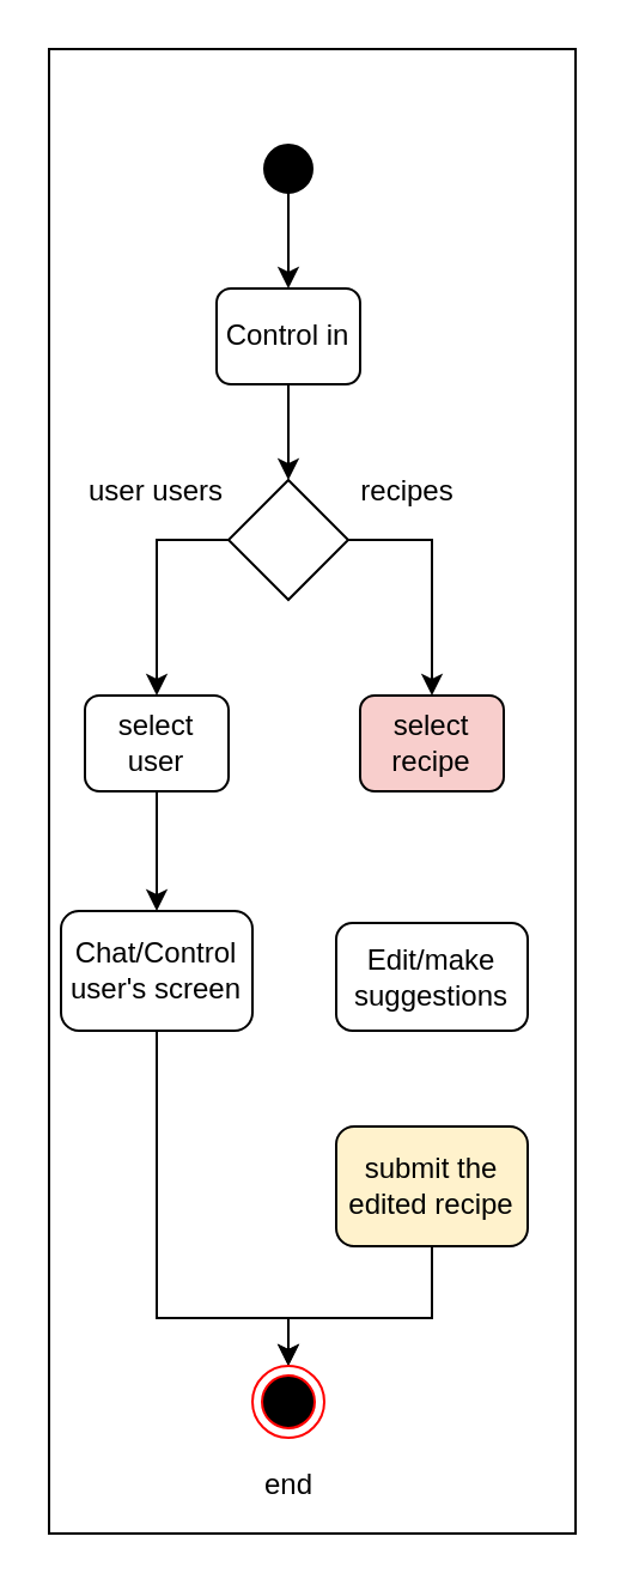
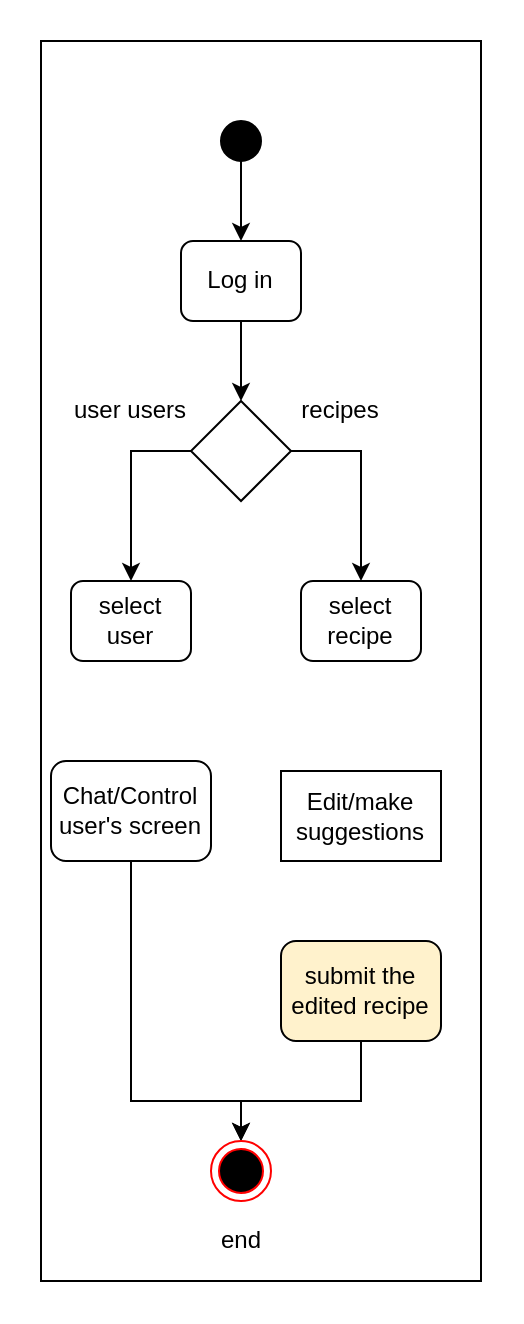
- <mxCell id="5" value="Control in" style="rounded=1;whiteSpace=wrap;html=1;fillColor=#FFFFFF;" vertex="1" parent="1"><mxGeometry x="90" y="120" width="60" height="40" as="geometry" /></mxCell>
+ <mxCell id="5" value="Log in" style="rounded=1;whiteSpace=wrap;html=1;fillColor=#FFFFFF;" vertex="1" parent="1"><mxGeometry x="90" y="120" width="60" height="40" as="geometry" /></mxCell>
- <mxCell id="15" value="select recipe" style="rounded=1;whiteSpace=wrap;html=1;fillColor=#f8cecc;" vertex="1" parent="1"><mxGeometry x="150" y="290" width="60" height="40" as="geometry" /></mxCell>
+ <mxCell id="15" value="select recipe" style="rounded=1;whiteSpace=wrap;html=1;fillColor=#FFFFFF;" vertex="1" parent="1"><mxGeometry x="150" y="290" width="60" height="40" as="geometry" /></mxCell>
- <mxCell id="6" style="edgeStyle=orthogonalEdgeStyle;rounded=0;orthogonalLoop=1;jettySize=auto;html=1;exitX=0.5;exitY=1;exitDx=0;exitDy=0;entryX=0.5;entryY=0;entryDx=0;entryDy=0;" edge="1" parent="1" source="7" target="14"><mxGeometry relative="1" as="geometry" /></mxCell>
- <mxCell id="16" value="Edit/make suggestions" style="rounded=1;whiteSpace=wrap;html=1;fillColor=#FFFFFF;" vertex="1" parent="1"><mxGeometry x="140" y="385" width="80" height="45" as="geometry" /></mxCell>
+ <mxCell id="16" value="Edit/make suggestions" style="whiteSpace=wrap;html=1;fillColor=#FFFFFF;rounded=0;" vertex="1" parent="1"><mxGeometry x="140" y="385" width="80" height="45" as="geometry" /></mxCell>
